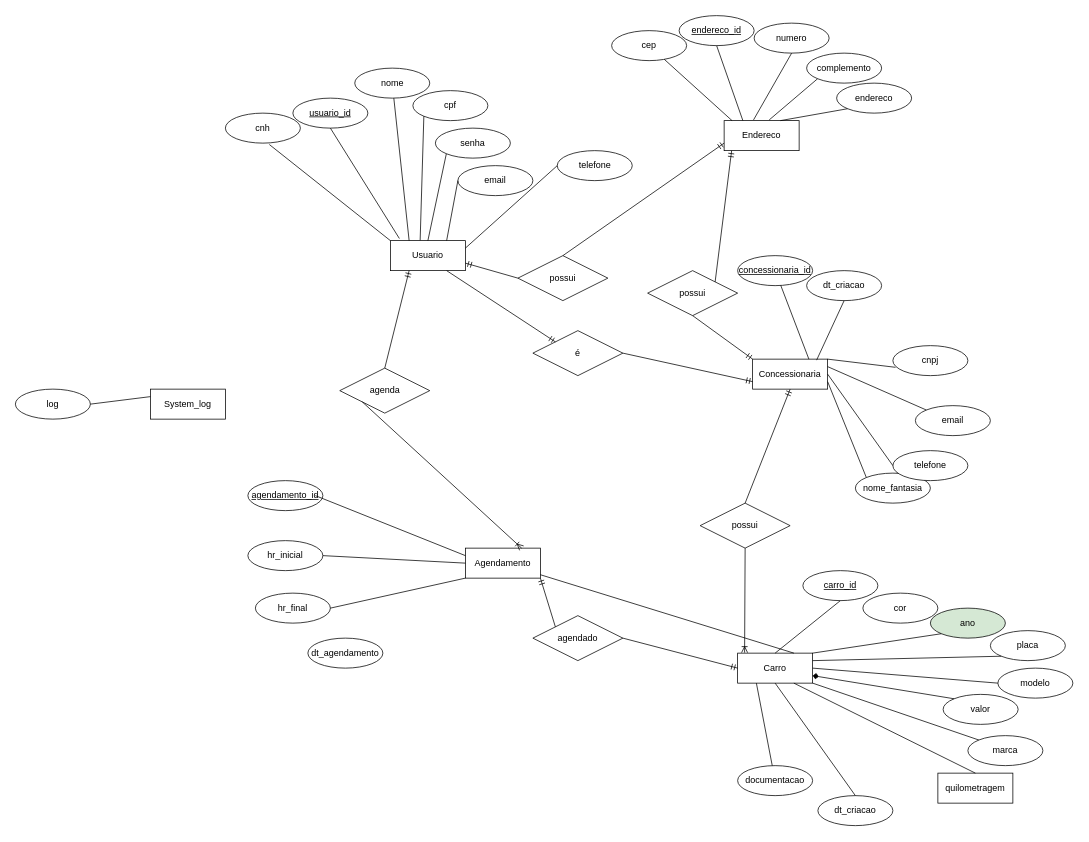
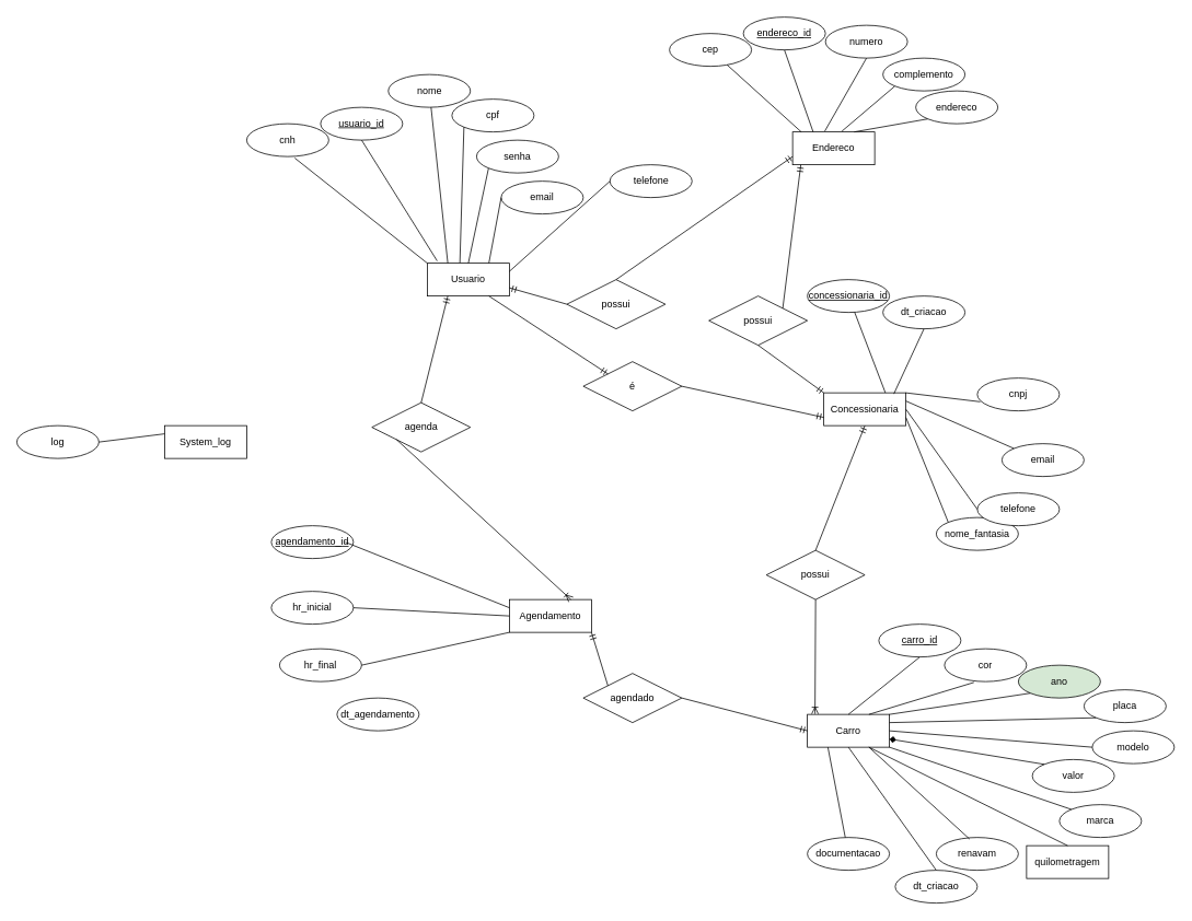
- <mxCell id="65" value="" style="endArrow=none;html=1;rounded=0;exitX=0.75;exitY=0;exitDx=0;exitDy=0;" parent="1" source="26" target="25" edge="1"><mxGeometry width="50" height="50" relative="1" as="geometry"><mxPoint x="1140" y="870" as="sourcePoint" /><mxPoint x="1174.9" y="832.92" as="targetPoint" /></mxGeometry></mxCell>
+ <mxCell id="65" value="" style="endArrow=none;html=1;rounded=0;exitX=0.75;exitY=0;exitDx=0;exitDy=0;entryX=0.359;entryY=1.025;entryDx=0;entryDy=0;entryPerimeter=0;" parent="1" source="26" target="29" edge="1"><mxGeometry width="50" height="50" relative="1" as="geometry"><mxPoint x="1140" y="870" as="sourcePoint" /><mxPoint x="1174.9" y="832.92" as="targetPoint" /></mxGeometry></mxCell>
+ <mxCell id="73" value="" style="endArrow=none;html=1;rounded=0;exitX=0.75;exitY=1;exitDx=0;exitDy=0;entryX=0.406;entryY=0.049;entryDx=0;entryDy=0;entryPerimeter=0;" parent="1" source="26" target="36" edge="1"><mxGeometry width="50" height="50" relative="1" as="geometry"><mxPoint x="1140" y="910" as="sourcePoint" /><mxPoint x="1180" y="1060" as="targetPoint" /></mxGeometry></mxCell>
+ <mxCell id="36" value="renavam" style="ellipse;whiteSpace=wrap;html=1;align=center;" parent="1" vertex="1"><mxGeometry x="1140" y="1020" width="100" height="40" as="geometry" /></mxCell>
